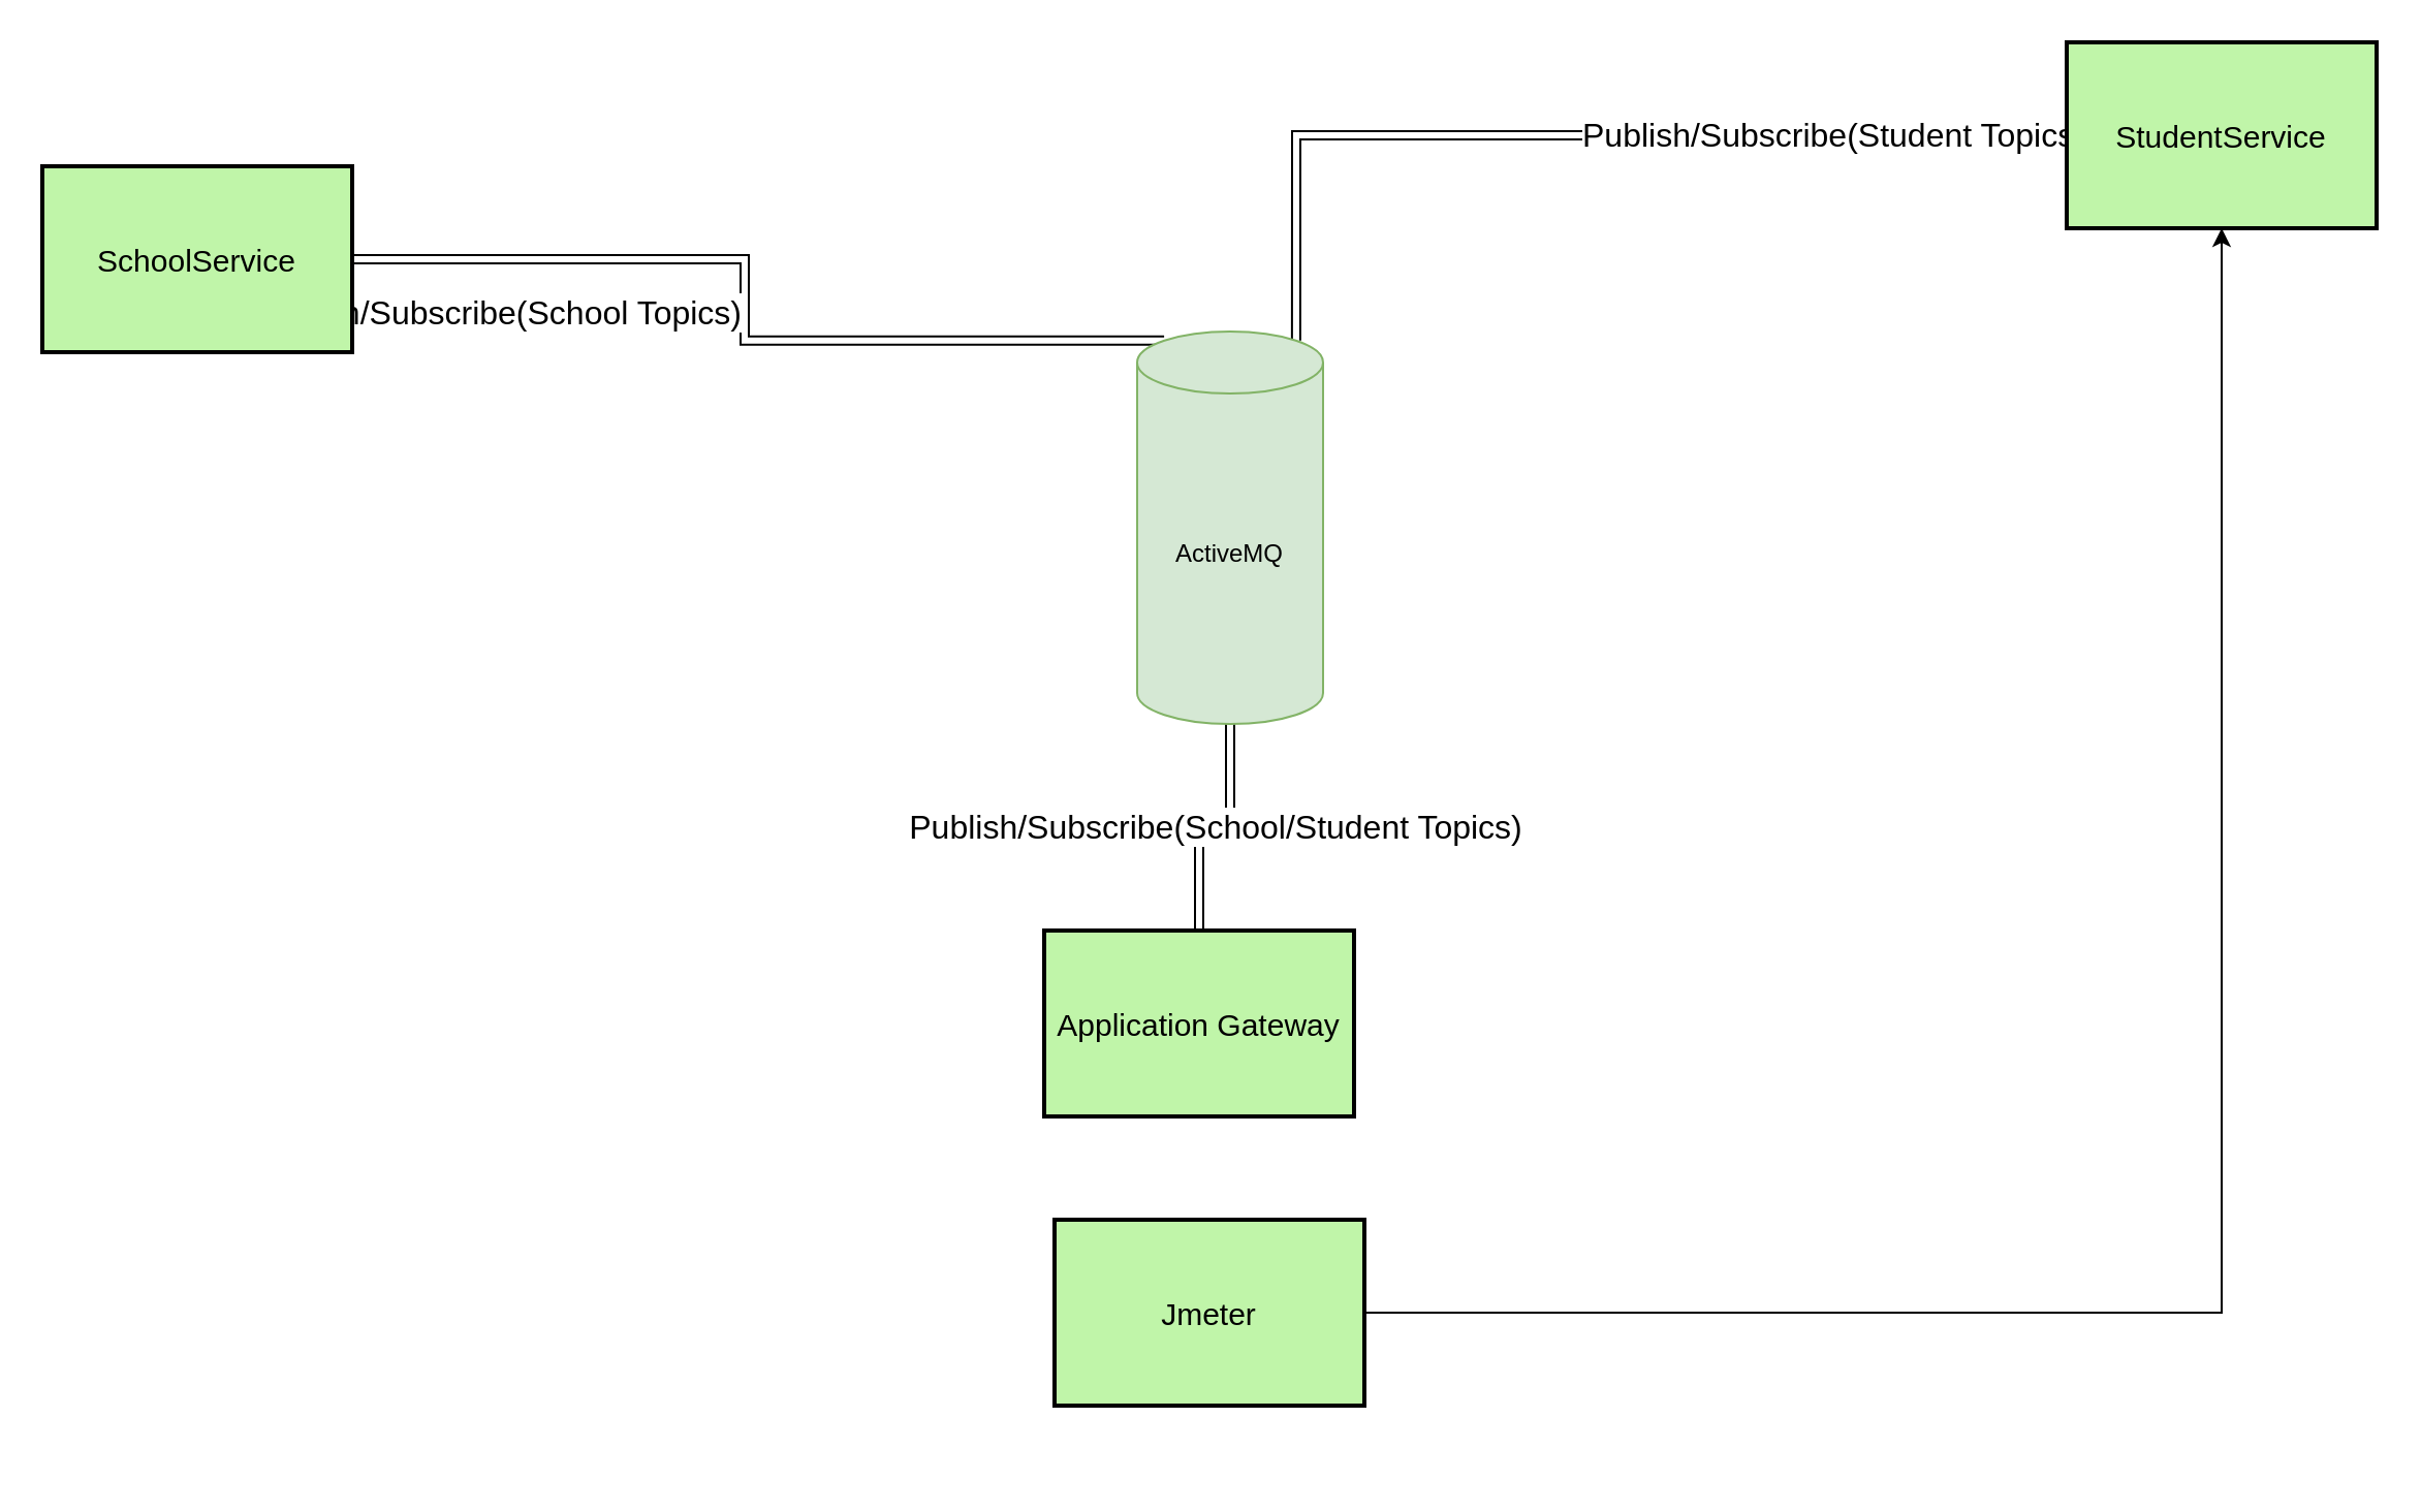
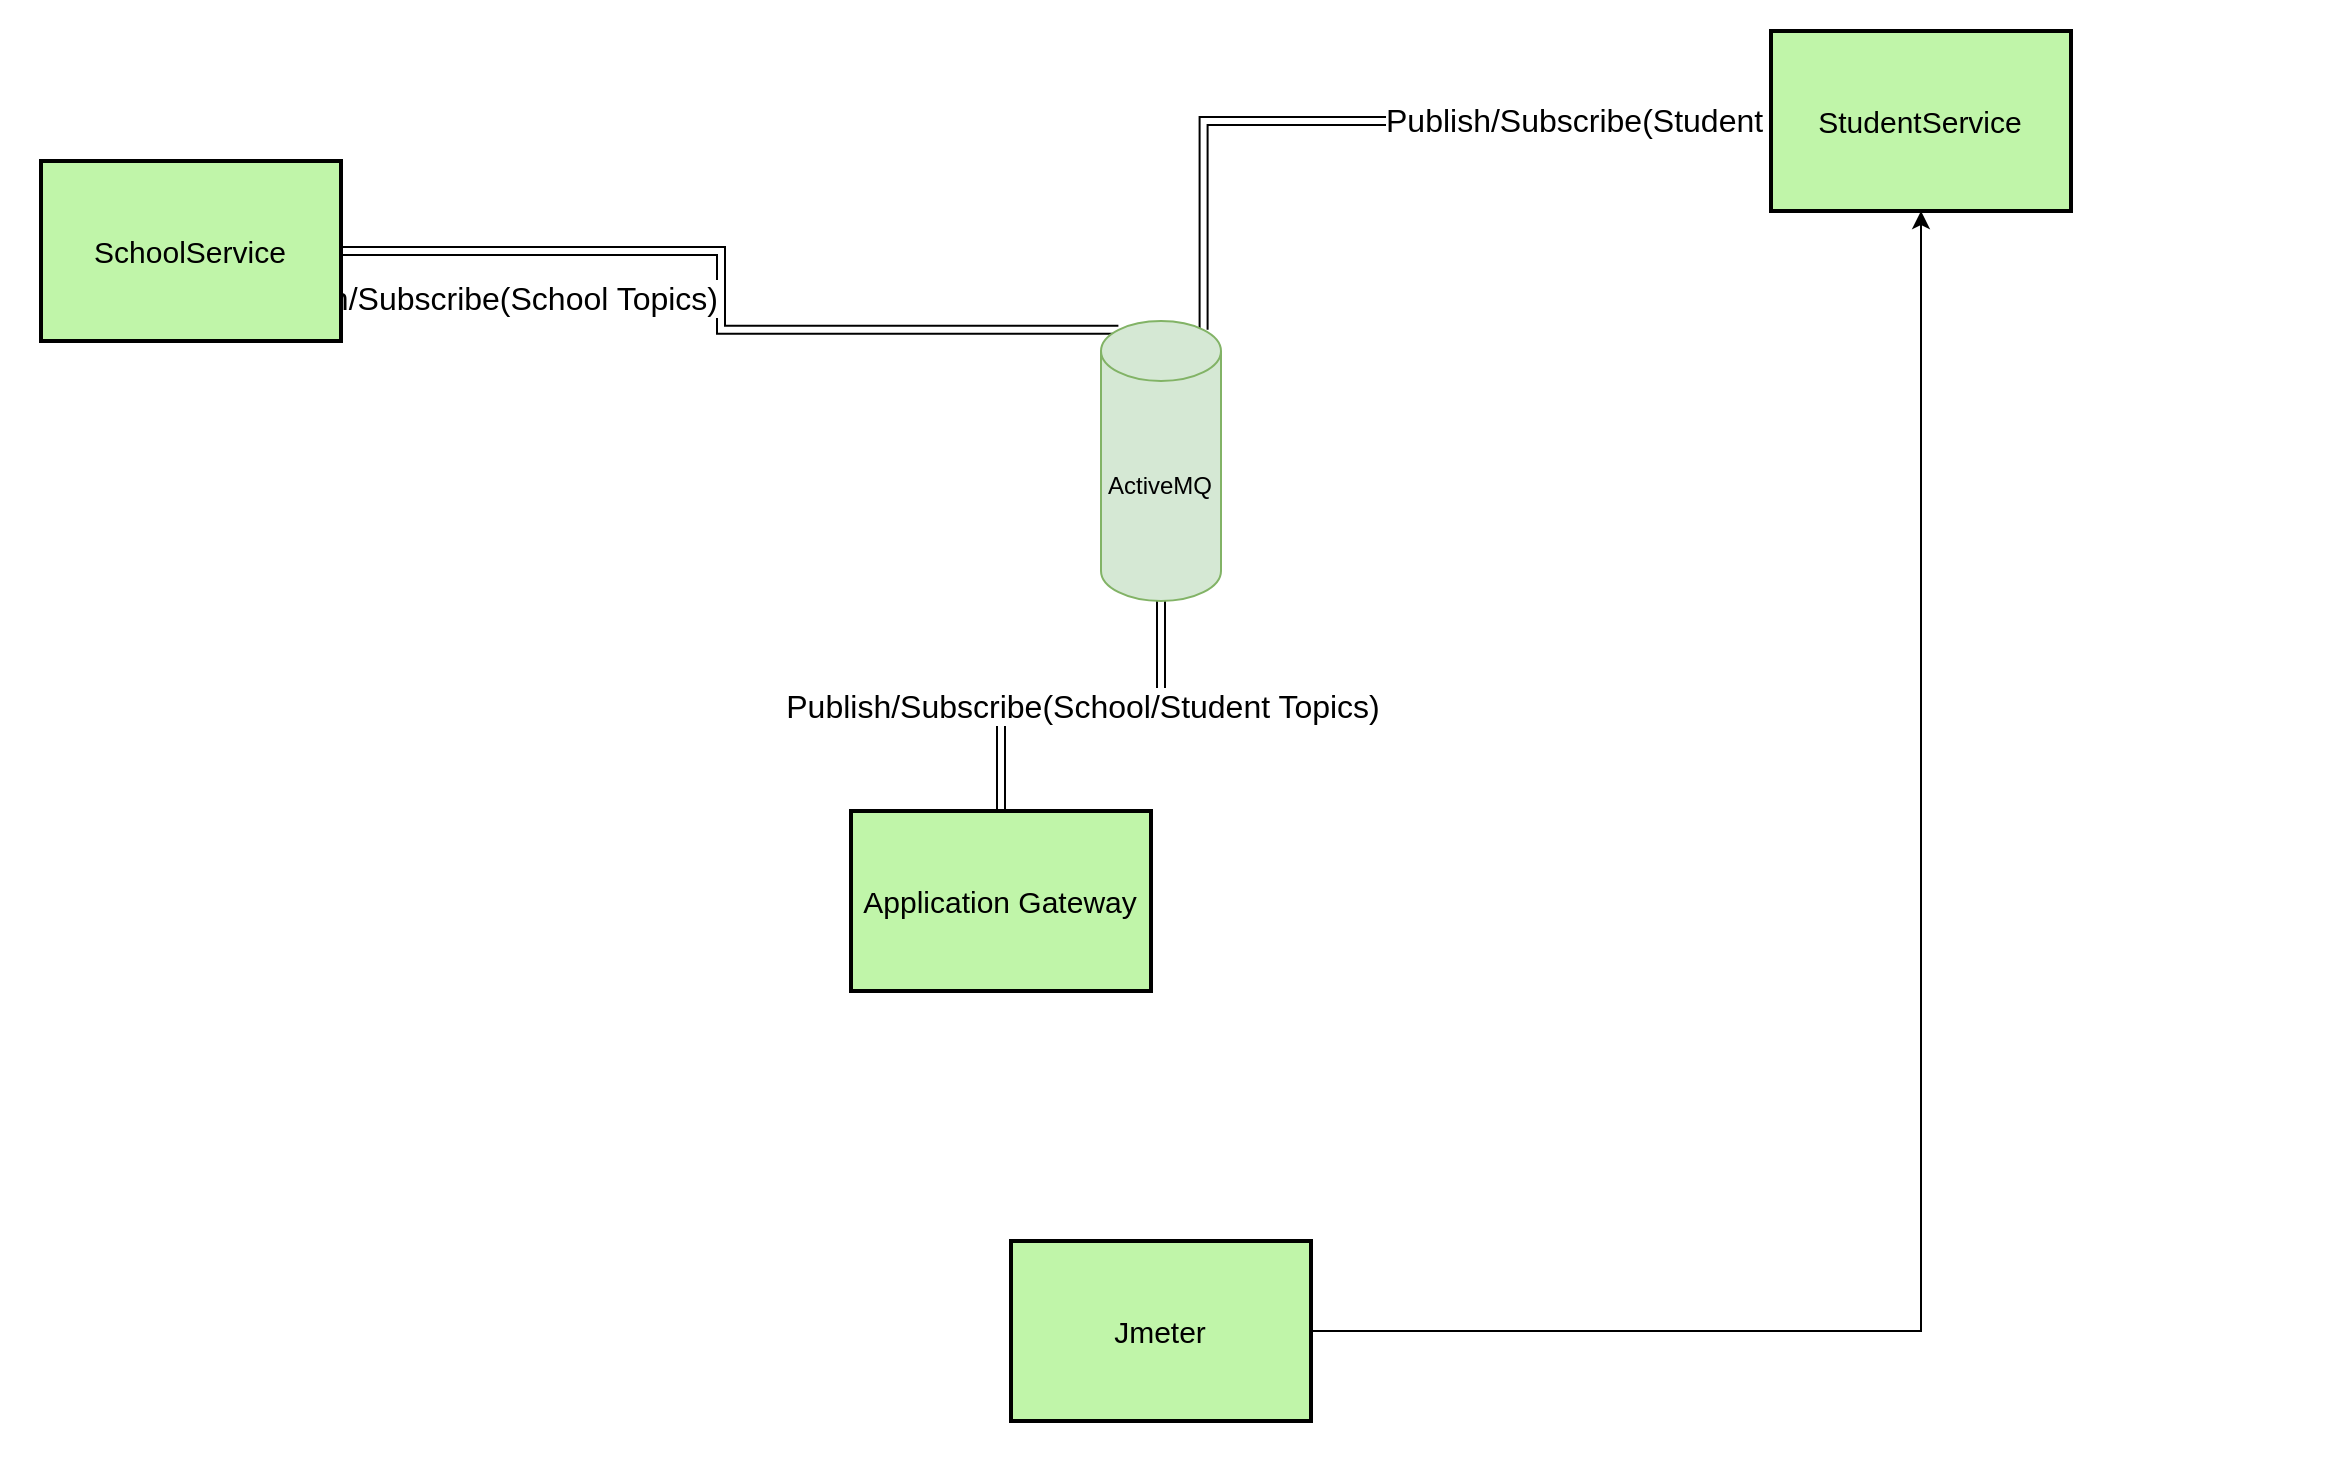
- <mxCell id="5" value="StudentService" style="strokeWidth=2;dashed=0;align=center;fontSize=15;shape=rect;fillColor=#c0f5a9;verticalLabelPosition=middle;verticalAlign=middle;labelPosition=center;" parent="1" vertex="1"><mxGeometry x="1000" y="20" width="150" height="90" as="geometry" /></mxCell>
+ <mxCell id="5" value="StudentService" style="strokeWidth=2;dashed=0;align=center;fontSize=15;shape=rect;fillColor=#c0f5a9;verticalLabelPosition=middle;verticalAlign=middle;labelPosition=center;" parent="1" vertex="1"><mxGeometry x="885" y="15" width="150" height="90" as="geometry" /></mxCell>
- <mxCell id="10" value="ActiveMQ" style="shape=cylinder3;whiteSpace=wrap;html=1;boundedLbl=1;backgroundOutline=1;size=15;fillColor=#d5e8d4;strokeColor=#82b366;" parent="1" vertex="1"><mxGeometry x="550" y="160" width="90" height="190" as="geometry" /></mxCell>
+ <mxCell id="10" value="ActiveMQ" style="shape=cylinder3;whiteSpace=wrap;html=1;boundedLbl=1;backgroundOutline=1;size=15;fillColor=#d5e8d4;strokeColor=#82b366;" parent="1" vertex="1"><mxGeometry x="550" y="160" width="60" height="140" as="geometry" /></mxCell>
- <mxCell id="9" value="Application Gateway" style="strokeWidth=2;dashed=0;align=center;fontSize=15;shape=rect;fillColor=#c0f5a9;verticalLabelPosition=middle;verticalAlign=middle;labelPosition=center;" parent="1" vertex="1"><mxGeometry x="505" y="450" width="150" height="90" as="geometry" /></mxCell>
+ <mxCell id="9" value="Application Gateway" style="strokeWidth=2;dashed=0;align=center;fontSize=15;shape=rect;fillColor=#c0f5a9;verticalLabelPosition=middle;verticalAlign=middle;labelPosition=center;" parent="1" vertex="1"><mxGeometry x="425" y="405" width="150" height="90" as="geometry" /></mxCell>
- <mxCell id="3" value="Jmeter" style="strokeWidth=2;dashed=0;align=center;fontSize=15;shape=rect;fillColor=#c0f5a9;verticalLabelPosition=middle;verticalAlign=middle;labelPosition=center;" parent="1" vertex="1"><mxGeometry x="510" y="590" width="150" height="90" as="geometry" /></mxCell>
+ <mxCell id="3" value="Jmeter" style="strokeWidth=2;dashed=0;align=center;fontSize=15;shape=rect;fillColor=#c0f5a9;verticalLabelPosition=middle;verticalAlign=middle;labelPosition=center;" parent="1" vertex="1"><mxGeometry x="505" y="620" width="150" height="90" as="geometry" /></mxCell>
